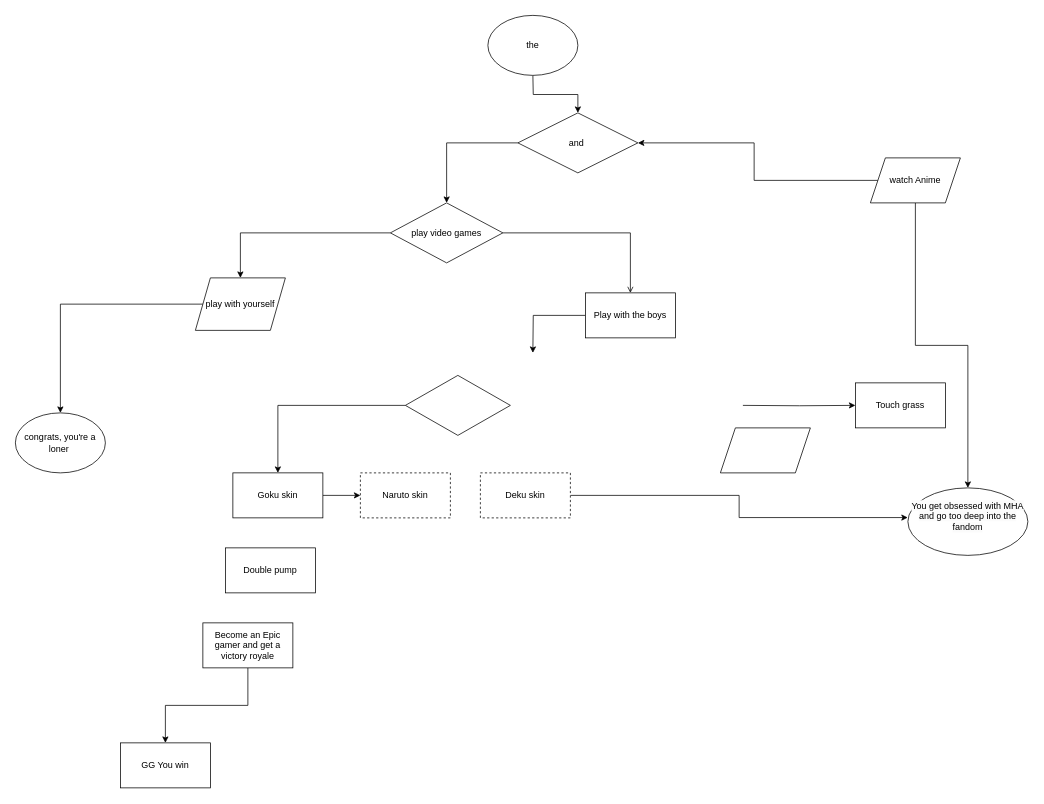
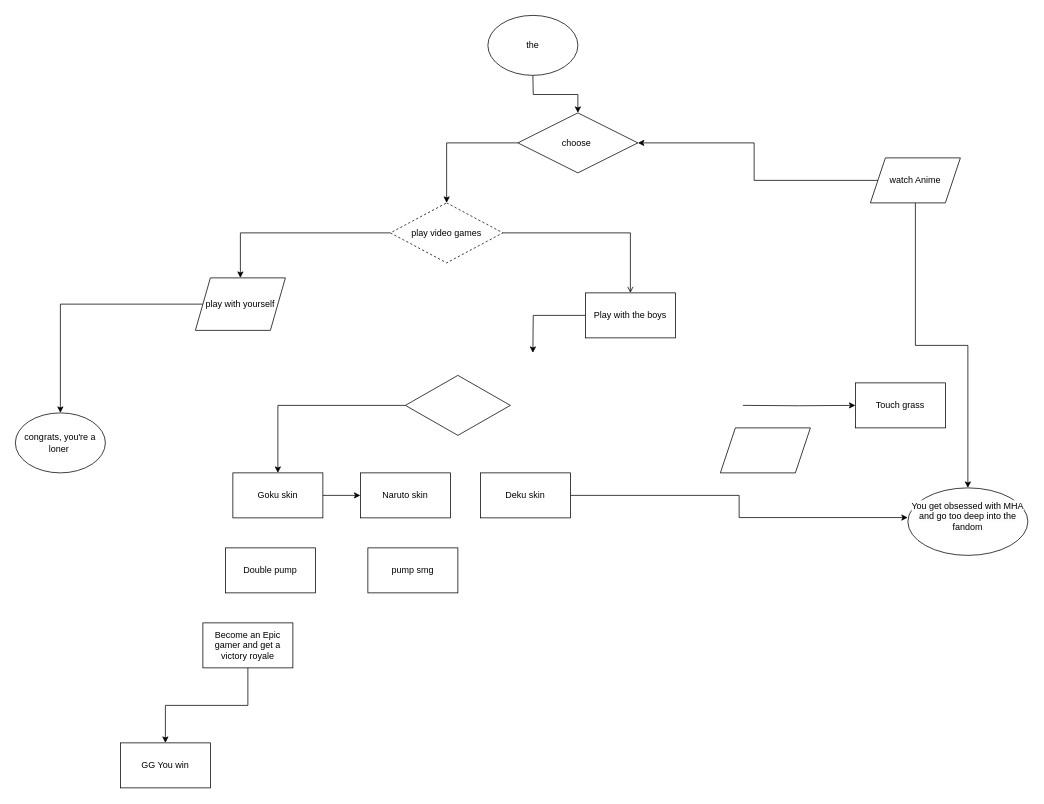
- <mxCell id="23" value="and&amp;nbsp;" style="rhombus;whiteSpace=wrap;html=1;" vertex="1" parent="1"><mxGeometry x="690" y="150" width="160" height="80" as="geometry" /></mxCell>
+ <mxCell id="23" value="choose&amp;nbsp;" style="rhombus;whiteSpace=wrap;html=1;" vertex="1" parent="1"><mxGeometry x="690" y="150" width="160" height="80" as="geometry" /></mxCell>
- <mxCell id="21" value="play video games" style="rhombus;whiteSpace=wrap;html=1;" vertex="1" parent="1"><mxGeometry x="520" y="270" width="150" height="80" as="geometry" /></mxCell>
+ <mxCell id="21" value="play video games" style="rhombus;whiteSpace=wrap;html=1;dashed=1;" vertex="1" parent="1"><mxGeometry x="520" y="270" width="150" height="80" as="geometry" /></mxCell>
- <mxCell id="14" value="Naruto skin" style="whiteSpace=wrap;html=1;dashed=1;" parent="1" vertex="1"><mxGeometry x="480" y="630" width="120" height="60" as="geometry" /></mxCell>
+ <mxCell id="14" value="Naruto skin" style="whiteSpace=wrap;html=1;" parent="1" vertex="1"><mxGeometry x="480" y="630" width="120" height="60" as="geometry" /></mxCell>
- <mxCell id="16" value="Deku skin" style="whiteSpace=wrap;html=1;dashed=1;" parent="1" vertex="1"><mxGeometry x="640" y="630" width="120" height="60" as="geometry" /></mxCell>
+ <mxCell id="16" value="Deku skin" style="whiteSpace=wrap;html=1;" parent="1" vertex="1"><mxGeometry x="640" y="630" width="120" height="60" as="geometry" /></mxCell>
+ <mxCell id="18" value="pump smg" style="whiteSpace=wrap;html=1;" parent="1" vertex="1"><mxGeometry x="490" y="730" width="120" height="60" as="geometry" /></mxCell>
